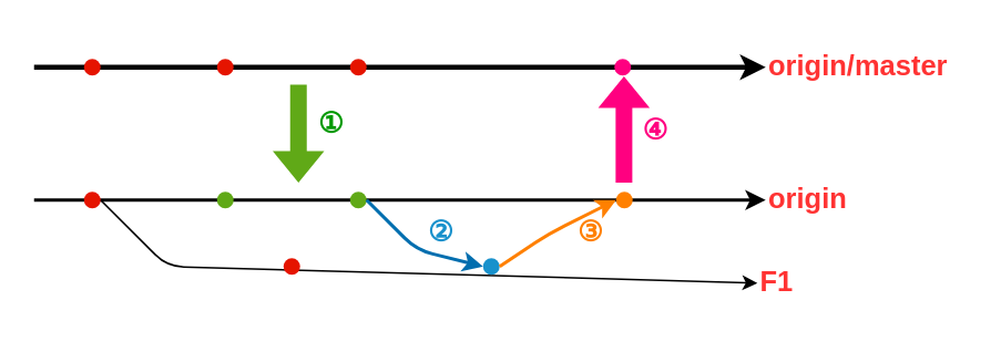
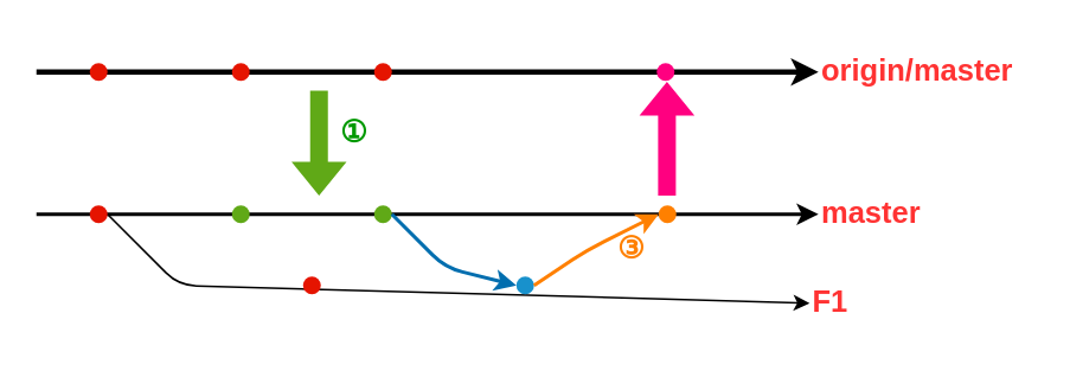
- <mxCell id="24" value="&lt;font color=&quot;#ff0080&quot;&gt;④&lt;/font&gt;" style="rounded=1;whiteSpace=wrap;html=1;fillColor=none;fontSize=17;align=center;strokeColor=none;fontStyle=1;fontColor=#006600;" vertex="1" parent="1"><mxGeometry x="379" y="64" width="30" height="30" as="geometry" /></mxCell>
- <mxCell id="3" value="origin" style="rounded=1;whiteSpace=wrap;fontSize=17;fontColor=#FF3333;fontStyle=1;html=1;fillColor=none;strokeColor=none;align=left;" vertex="1" parent="1"><mxGeometry x="460" y="100" width="80" height="40" as="geometry" /></mxCell>
+ <mxCell id="3" value="master" style="rounded=1;whiteSpace=wrap;fontSize=17;fontColor=#FF3333;fontStyle=1;html=1;fillColor=none;strokeColor=none;align=left;" vertex="1" parent="1"><mxGeometry x="460" y="100" width="80" height="40" as="geometry" /></mxCell>
- <mxCell id="20" value="&lt;font color=&quot;#1891cc&quot;&gt;②&lt;/font&gt;" style="rounded=1;whiteSpace=wrap;html=1;fillColor=none;fontSize=17;align=center;strokeColor=none;fontStyle=1;fontColor=#006600;" vertex="1" parent="1"><mxGeometry x="250" y="125" width="30" height="30" as="geometry" /></mxCell>
